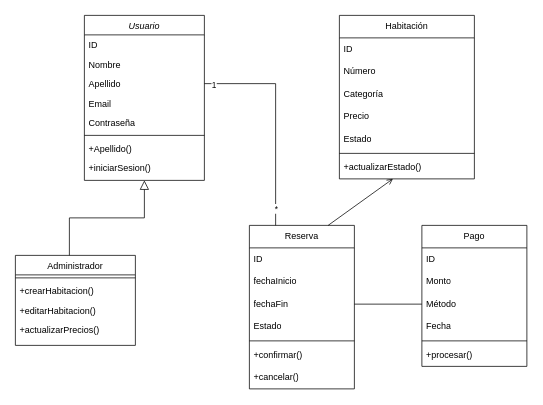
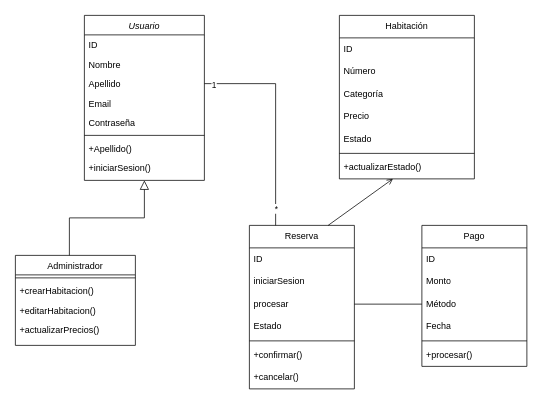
- <mxCell id="27" value="fechaInicio" style="text;strokeColor=none;fillColor=none;align=left;verticalAlign=middle;spacingLeft=4;spacingRight=4;overflow=hidden;points=[[0,0.5],[1,0.5]];portConstraint=eastwest;rotatable=0;whiteSpace=wrap;html=1;" vertex="1" parent="25"><mxGeometry y="60" width="140" height="30" as="geometry" /></mxCell>
+ <mxCell id="27" value="iniciarSesion" style="text;strokeColor=none;fillColor=none;align=left;verticalAlign=middle;spacingLeft=4;spacingRight=4;overflow=hidden;points=[[0,0.5],[1,0.5]];portConstraint=eastwest;rotatable=0;whiteSpace=wrap;html=1;" vertex="1" parent="25"><mxGeometry y="60" width="140" height="30" as="geometry" /></mxCell>
- <mxCell id="28" value="fechaFin" style="text;strokeColor=none;fillColor=none;align=left;verticalAlign=middle;spacingLeft=4;spacingRight=4;overflow=hidden;points=[[0,0.5],[1,0.5]];portConstraint=eastwest;rotatable=0;whiteSpace=wrap;html=1;" vertex="1" parent="25"><mxGeometry y="90" width="140" height="30" as="geometry" /></mxCell>
+ <mxCell id="28" value="procesar" style="text;strokeColor=none;fillColor=none;align=left;verticalAlign=middle;spacingLeft=4;spacingRight=4;overflow=hidden;points=[[0,0.5],[1,0.5]];portConstraint=eastwest;rotatable=0;whiteSpace=wrap;html=1;" vertex="1" parent="25"><mxGeometry y="90" width="140" height="30" as="geometry" /></mxCell>
